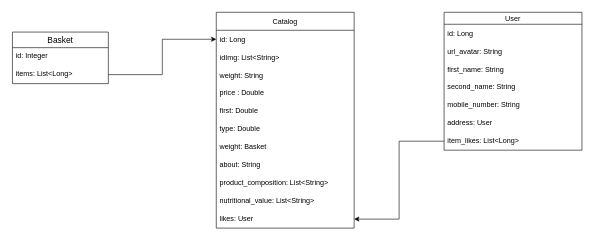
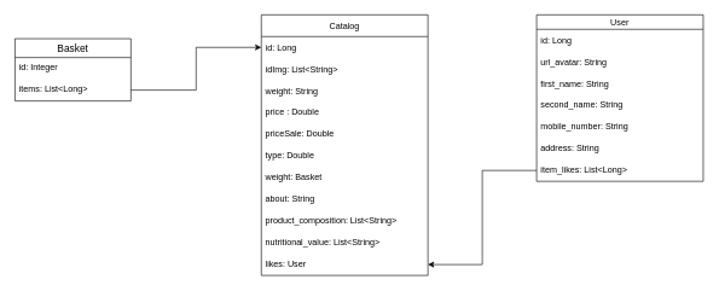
- <mxCell id="7" value="first: Double" style="text;strokeColor=none;fillColor=none;spacingLeft=4;spacingRight=4;overflow=hidden;rotatable=0;points=[[0,0.5],[1,0.5]];portConstraint=eastwest;fontSize=12;" vertex="1" parent="2"><mxGeometry y="150" width="230" height="30" as="geometry" /></mxCell>
+ <mxCell id="7" value="priceSale: Double" style="text;strokeColor=none;fillColor=none;spacingLeft=4;spacingRight=4;overflow=hidden;rotatable=0;points=[[0,0.5],[1,0.5]];portConstraint=eastwest;fontSize=12;" vertex="1" parent="2"><mxGeometry y="150" width="230" height="30" as="geometry" /></mxCell>
- <mxCell id="20" value="address: User" style="text;strokeColor=none;fillColor=none;spacingLeft=4;spacingRight=4;overflow=hidden;rotatable=0;points=[[0,0.5],[1,0.5]];portConstraint=eastwest;fontSize=12;" vertex="1" parent="14"><mxGeometry y="170" width="230" height="30" as="geometry" /></mxCell>
+ <mxCell id="20" value="address: String" style="text;strokeColor=none;fillColor=none;spacingLeft=4;spacingRight=4;overflow=hidden;rotatable=0;points=[[0,0.5],[1,0.5]];portConstraint=eastwest;fontSize=12;" vertex="1" parent="14"><mxGeometry y="170" width="230" height="30" as="geometry" /></mxCell>
